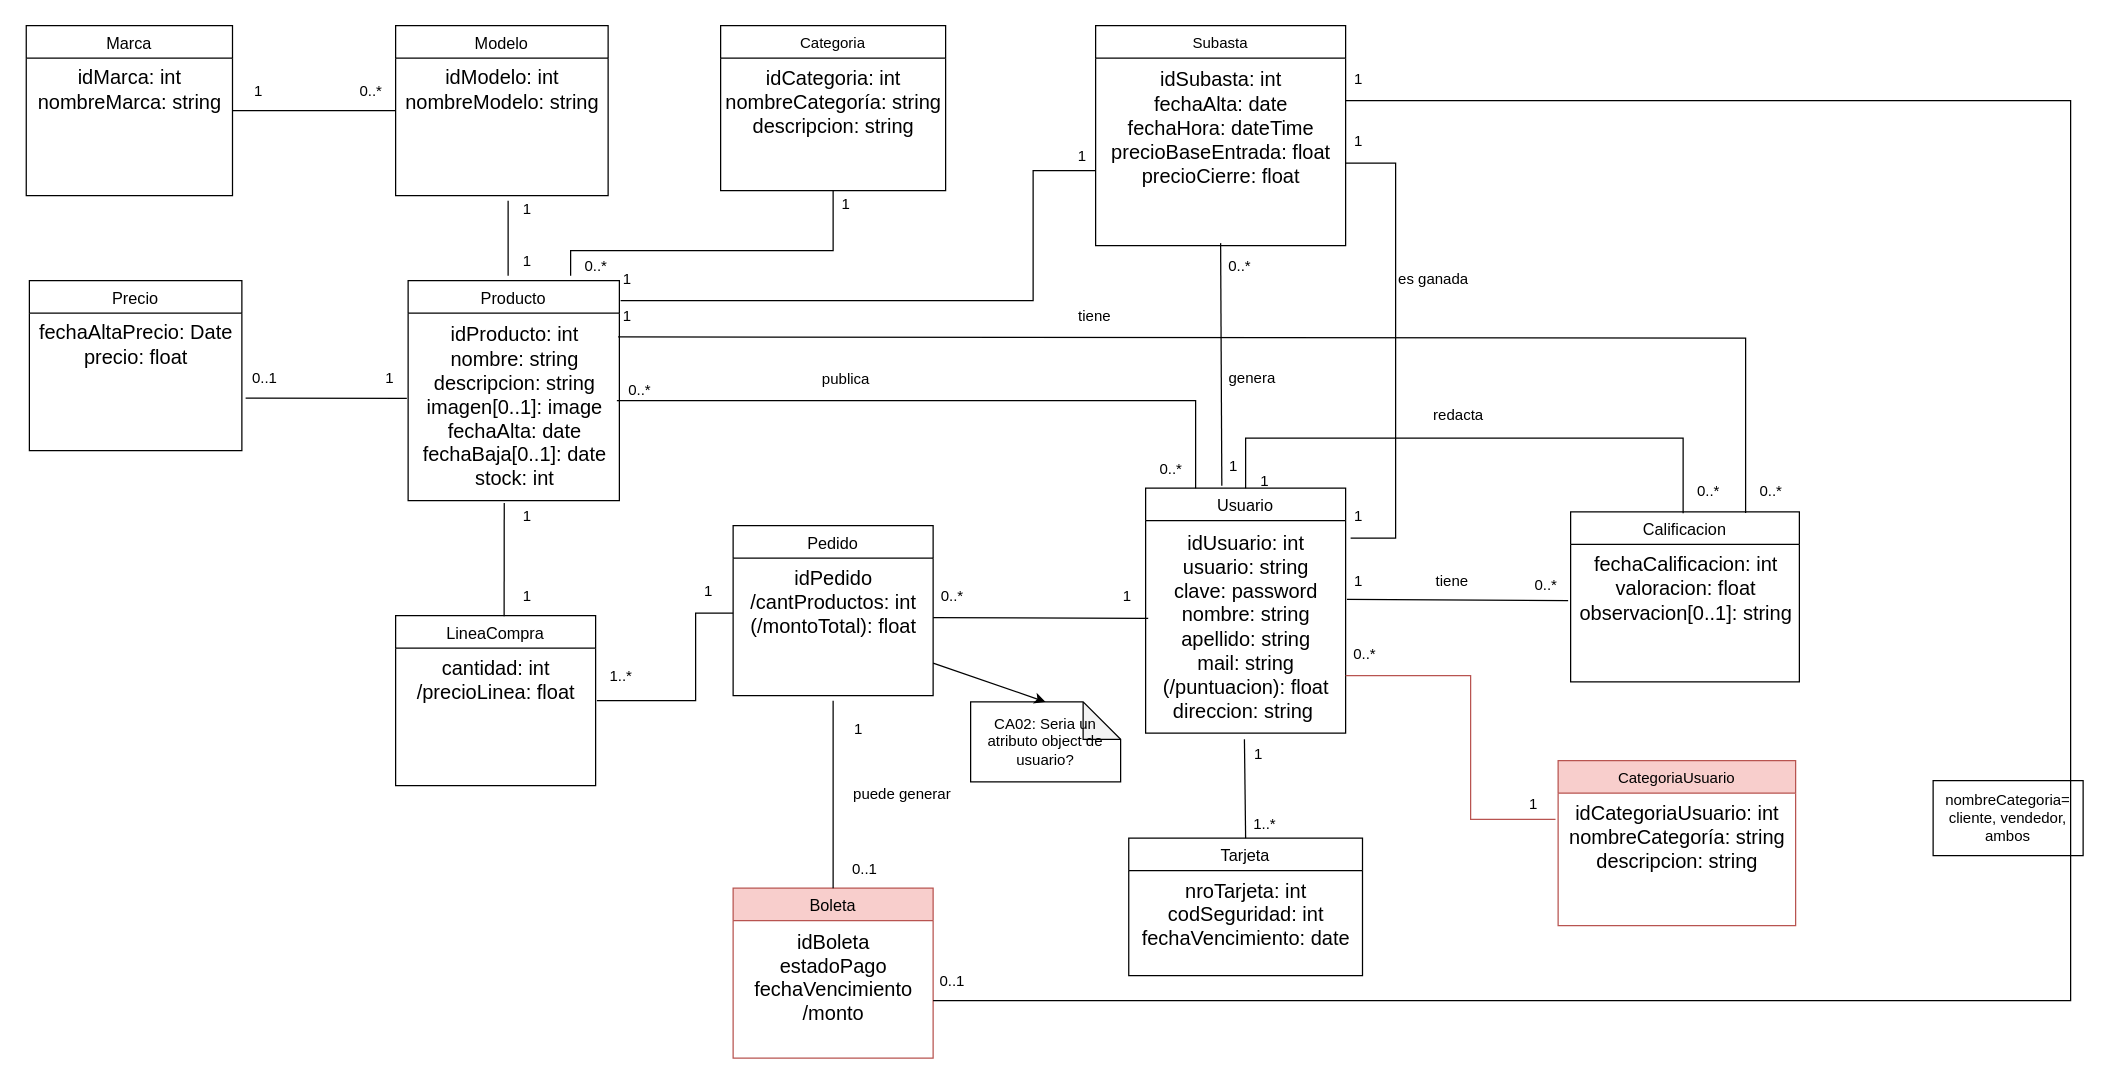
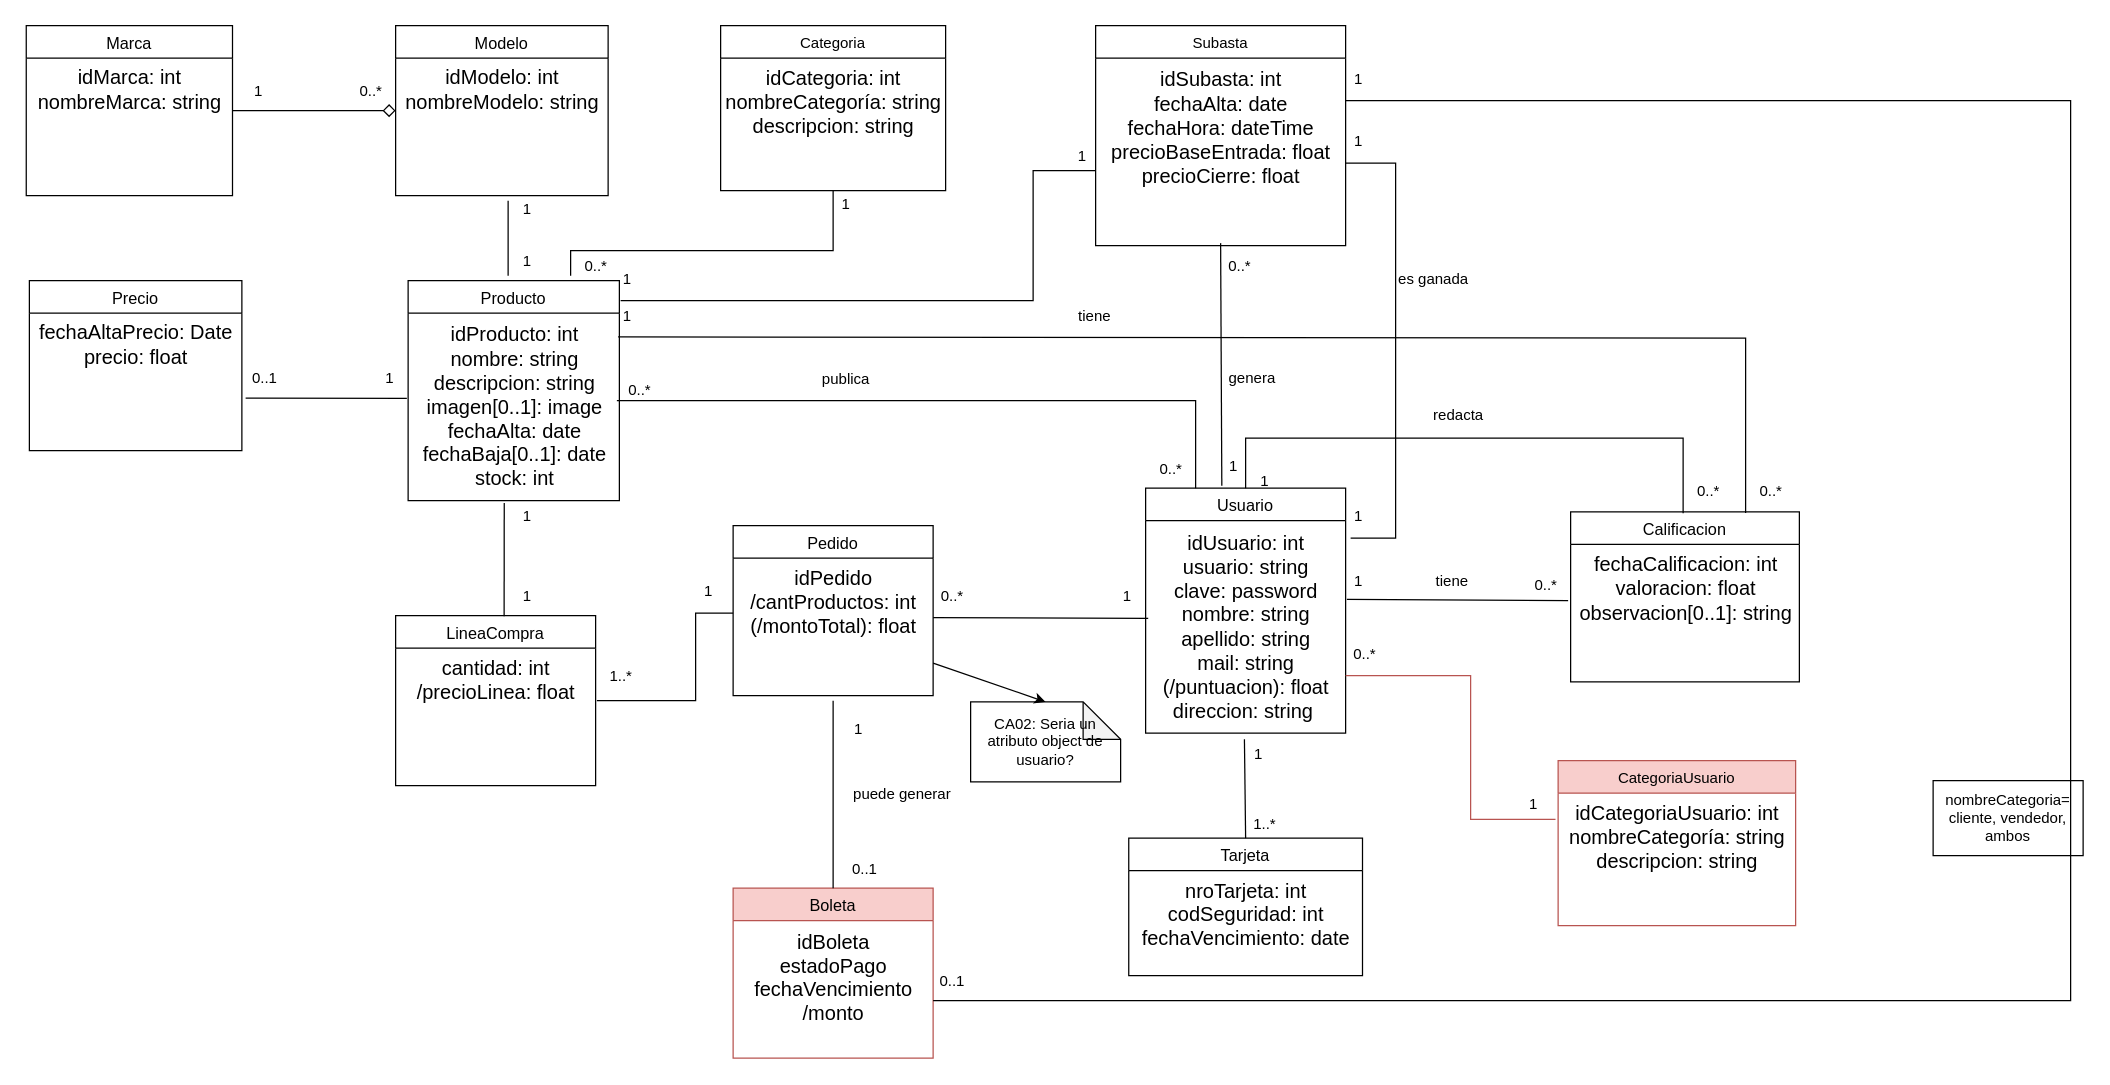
- <mxCell id="13" style="edgeStyle=none;curved=1;rounded=0;orthogonalLoop=1;jettySize=auto;html=1;entryX=0;entryY=0.5;entryDx=0;entryDy=0;fontSize=12;startSize=8;endSize=8;endArrow=none;endFill=0;" parent="1" source="14" target="11" edge="1"><mxGeometry relative="1" as="geometry" /></mxCell>
+ <mxCell id="13" style="edgeStyle=none;curved=1;rounded=0;orthogonalLoop=1;jettySize=auto;html=1;entryX=0;entryY=0.5;entryDx=0;entryDy=0;fontSize=12;startSize=8;endSize=8;endArrow=diamond;endFill=0;" parent="1" source="14" target="11" edge="1"><mxGeometry relative="1" as="geometry" /></mxCell>
